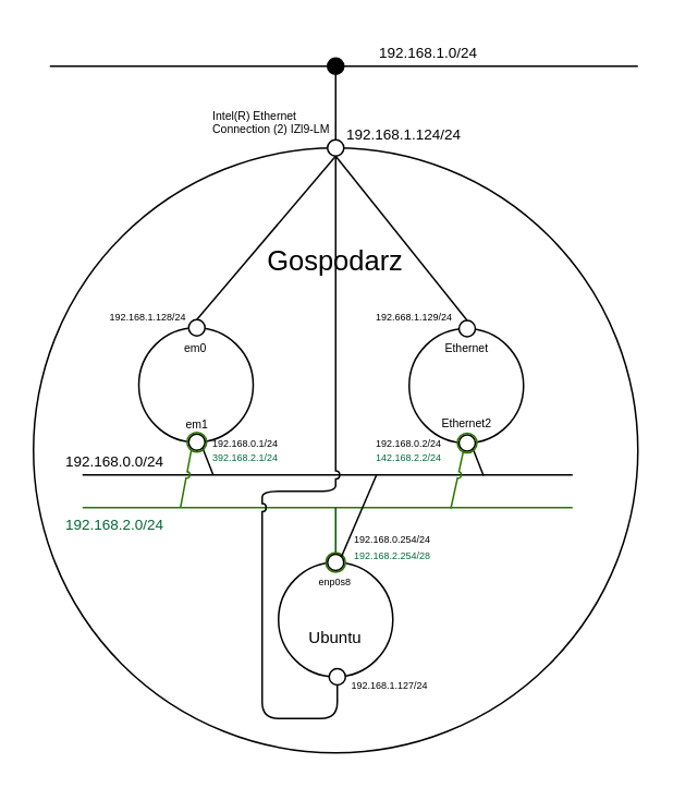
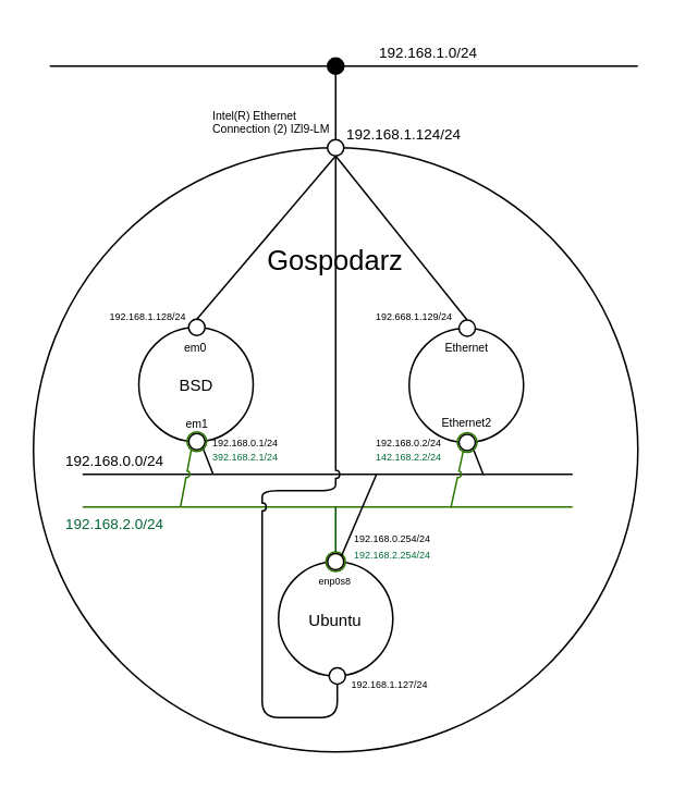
+ <mxCell id="17" value="&lt;font style=&quot;font-size: 10px&quot;&gt;BSD&lt;/font&gt;" style="text;html=1;strokeColor=none;fillColor=none;align=center;verticalAlign=middle;whiteSpace=wrap;rounded=0;" parent="12" vertex="1"><mxGeometry x="99.5" y="225" width="40" height="20" as="geometry" /></mxCell>
- <mxCell id="41" value="&lt;div style=&quot;font-size: 6px&quot;&gt;192.168.2.254/28&lt;/div&gt;" style="text;html=1;strokeColor=none;fillColor=none;align=center;verticalAlign=middle;whiteSpace=wrap;rounded=0;fontSize=6;fontColor=#006E37;" parent="12" vertex="1"><mxGeometry x="220" y="336.5" width="40" height="7" as="geometry" /></mxCell>
+ <mxCell id="41" value="&lt;div style=&quot;font-size: 6px&quot;&gt;192.168.2.254/24&lt;/div&gt;" style="text;html=1;strokeColor=none;fillColor=none;align=center;verticalAlign=middle;whiteSpace=wrap;rounded=0;fontSize=6;fontColor=#006E37;" parent="12" vertex="1"><mxGeometry x="220" y="336.5" width="40" height="7" as="geometry" /></mxCell>
- <mxCell id="38" value="&lt;font style=&quot;font-size: 10px&quot;&gt;Ubuntu&lt;/font&gt;" style="text;html=1;strokeColor=none;fillColor=none;align=center;verticalAlign=middle;whiteSpace=wrap;rounded=0;" parent="12" vertex="1"><mxGeometry x="185" y="378.5" width="40" height="20" as="geometry" /></mxCell>
+ <mxCell id="38" value="&lt;font style=&quot;font-size: 10px&quot;&gt;Ubuntu&lt;/font&gt;" style="text;html=1;strokeColor=none;fillColor=none;align=center;verticalAlign=middle;whiteSpace=wrap;rounded=0;" parent="12" vertex="1"><mxGeometry x="185" y="368.5" width="40" height="20" as="geometry" /></mxCell>
